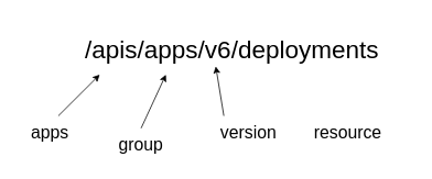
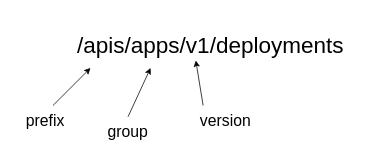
- <mxCell id="2" value="/apis/apps/v6/deployments" style="text;html=1;strokeColor=none;fillColor=none;align=center;verticalAlign=middle;whiteSpace=wrap;rounded=0;fontSize=30;" vertex="1" parent="1"><mxGeometry x="60" y="20" width="440" height="80" as="geometry" /></mxCell>
+ <mxCell id="2" value="/apis/apps/v1/deployments" style="text;html=1;strokeColor=none;fillColor=none;align=center;verticalAlign=middle;whiteSpace=wrap;rounded=0;fontSize=30;" vertex="1" parent="1"><mxGeometry x="60" y="20" width="440" height="80" as="geometry" /></mxCell>
- <mxCell id="3" value="&lt;span style=&quot;font-size: 21px;&quot;&gt;apps&lt;/span&gt;" style="text;html=1;strokeColor=none;fillColor=none;align=center;verticalAlign=middle;whiteSpace=wrap;rounded=0;fontSize=21;horizontal=1;" vertex="1" parent="1"><mxGeometry x="20" y="140" width="80" height="40" as="geometry" /></mxCell>
+ <mxCell id="3" value="&lt;span style=&quot;font-size: 21px;&quot;&gt;prefix&lt;/span&gt;" style="text;html=1;strokeColor=none;fillColor=none;align=center;verticalAlign=middle;whiteSpace=wrap;rounded=0;fontSize=21;horizontal=1;" vertex="1" parent="1"><mxGeometry x="20" y="140" width="80" height="40" as="geometry" /></mxCell>
- <mxCell id="6" value="resource" style="text;html=1;strokeColor=none;fillColor=none;align=center;verticalAlign=middle;whiteSpace=wrap;rounded=0;fontSize=21;horizontal=1;" vertex="1" parent="1"><mxGeometry x="380" y="140" width="80" height="40" as="geometry" /></mxCell>
